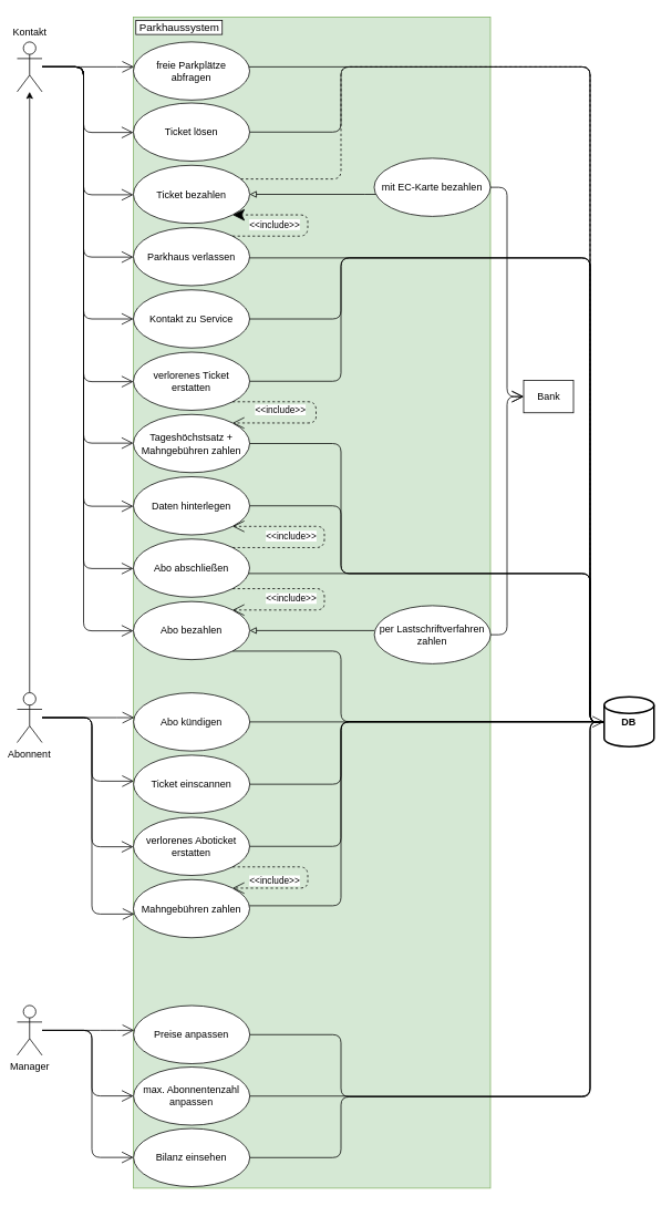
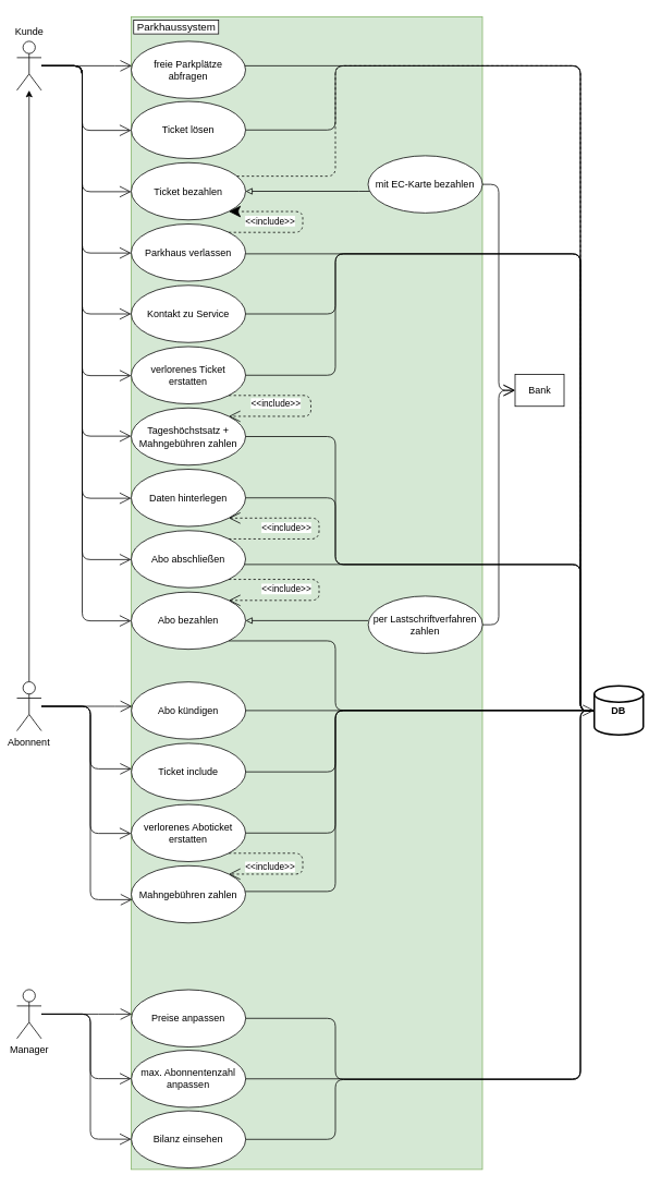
- <mxCell id="5" value="Kontakt" style="shape=umlActor;verticalLabelPosition=bottom;labelBackgroundColor=#ffffff;verticalAlign=top;html=1;outlineConnect=0;fillColor=#ffffff;spacingLeft=0;spacing=0;spacingTop=-84;" parent="1" vertex="1"><mxGeometry x="20" y="50" width="30" height="60" as="geometry" /></mxCell>
+ <mxCell id="5" value="Kunde" style="shape=umlActor;verticalLabelPosition=bottom;labelBackgroundColor=#ffffff;verticalAlign=top;html=1;outlineConnect=0;fillColor=#ffffff;spacingLeft=0;spacing=0;spacingTop=-84;" parent="1" vertex="1"><mxGeometry x="20" y="50" width="30" height="60" as="geometry" /></mxCell>
- <mxCell id="33" value="Ticket einscannen" style="ellipse;whiteSpace=wrap;html=1;fillColor=#ffffff;fontColor=#000000;" parent="1" vertex="1"><mxGeometry x="160.167" y="908.69" width="140" height="70" as="geometry" /></mxCell>
+ <mxCell id="33" value="Ticket include" style="ellipse;whiteSpace=wrap;html=1;fillColor=#ffffff;fontColor=#000000;" parent="1" vertex="1"><mxGeometry x="160.167" y="908.69" width="140" height="70" as="geometry" /></mxCell>
